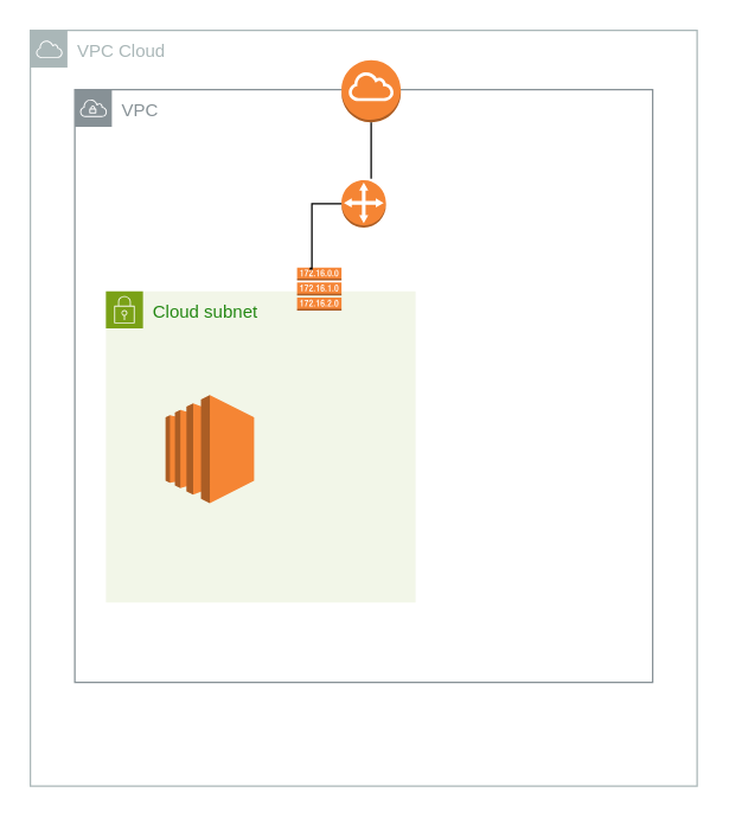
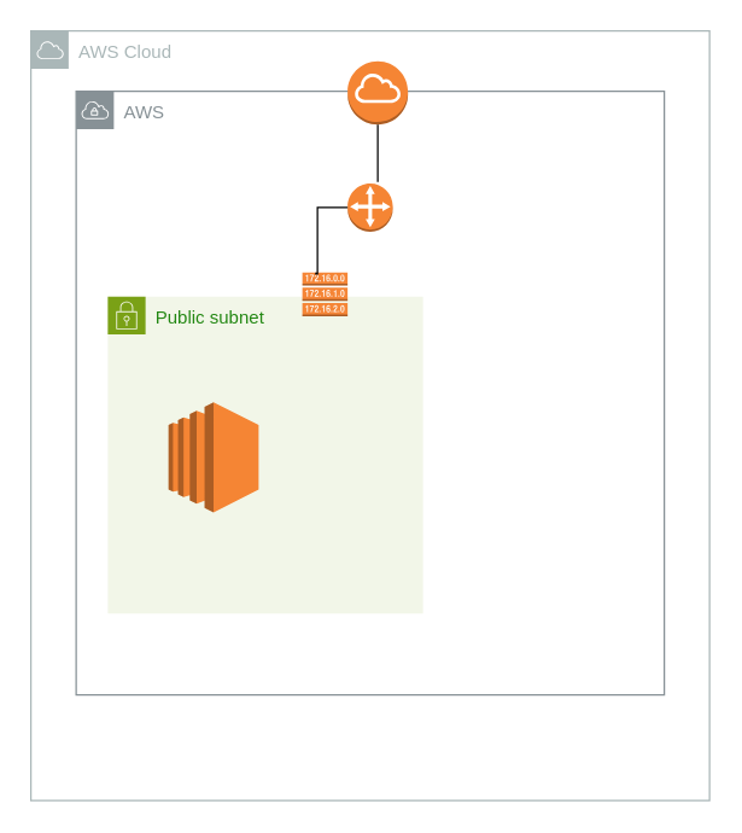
- <mxCell id="2" value="VPC Cloud" style="sketch=0;outlineConnect=0;gradientColor=none;html=1;whiteSpace=wrap;fontSize=12;fontStyle=0;shape=mxgraph.aws4.group;grIcon=mxgraph.aws4.group_aws_cloud;strokeColor=#AAB7B8;fillColor=none;verticalAlign=top;align=left;spacingLeft=30;fontColor=#AAB7B8;dashed=0;" vertex="1" parent="1"><mxGeometry x="20" y="20" width="450" height="510" as="geometry" /></mxCell>
+ <mxCell id="2" value="AWS Cloud" style="sketch=0;outlineConnect=0;gradientColor=none;html=1;whiteSpace=wrap;fontSize=12;fontStyle=0;shape=mxgraph.aws4.group;grIcon=mxgraph.aws4.group_aws_cloud;strokeColor=#AAB7B8;fillColor=none;verticalAlign=top;align=left;spacingLeft=30;fontColor=#AAB7B8;dashed=0;" vertex="1" parent="1"><mxGeometry x="20" y="20" width="450" height="510" as="geometry" /></mxCell>
- <mxCell id="3" value="VPC" style="sketch=0;outlineConnect=0;gradientColor=none;html=1;whiteSpace=wrap;fontSize=12;fontStyle=0;shape=mxgraph.aws4.group;grIcon=mxgraph.aws4.group_vpc;strokeColor=#879196;fillColor=none;verticalAlign=top;align=left;spacingLeft=30;fontColor=#879196;dashed=0;" vertex="1" parent="1"><mxGeometry x="50" y="60" width="390" height="400" as="geometry" /></mxCell>
+ <mxCell id="3" value="AWS" style="sketch=0;outlineConnect=0;gradientColor=none;html=1;whiteSpace=wrap;fontSize=12;fontStyle=0;shape=mxgraph.aws4.group;grIcon=mxgraph.aws4.group_vpc;strokeColor=#879196;fillColor=none;verticalAlign=top;align=left;spacingLeft=30;fontColor=#879196;dashed=0;" vertex="1" parent="1"><mxGeometry x="50" y="60" width="390" height="400" as="geometry" /></mxCell>
- <mxCell id="4" value="Cloud subnet" style="points=[[0,0],[0.25,0],[0.5,0],[0.75,0],[1,0],[1,0.25],[1,0.5],[1,0.75],[1,1],[0.75,1],[0.5,1],[0.25,1],[0,1],[0,0.75],[0,0.5],[0,0.25]];outlineConnect=0;gradientColor=none;html=1;whiteSpace=wrap;fontSize=12;fontStyle=0;container=1;pointerEvents=0;collapsible=0;recursiveResize=0;shape=mxgraph.aws4.group;grIcon=mxgraph.aws4.group_security_group;grStroke=0;strokeColor=#7AA116;fillColor=#F2F6E8;verticalAlign=top;align=left;spacingLeft=30;fontColor=#248814;dashed=0;" vertex="1" parent="1"><mxGeometry x="71" y="196" width="209" height="210" as="geometry" /></mxCell>
+ <mxCell id="4" value="Public subnet" style="points=[[0,0],[0.25,0],[0.5,0],[0.75,0],[1,0],[1,0.25],[1,0.5],[1,0.75],[1,1],[0.75,1],[0.5,1],[0.25,1],[0,1],[0,0.75],[0,0.5],[0,0.25]];outlineConnect=0;gradientColor=none;html=1;whiteSpace=wrap;fontSize=12;fontStyle=0;container=1;pointerEvents=0;collapsible=0;recursiveResize=0;shape=mxgraph.aws4.group;grIcon=mxgraph.aws4.group_security_group;grStroke=0;strokeColor=#7AA116;fillColor=#F2F6E8;verticalAlign=top;align=left;spacingLeft=30;fontColor=#248814;dashed=0;" vertex="1" parent="1"><mxGeometry x="71" y="196" width="209" height="210" as="geometry" /></mxCell>
